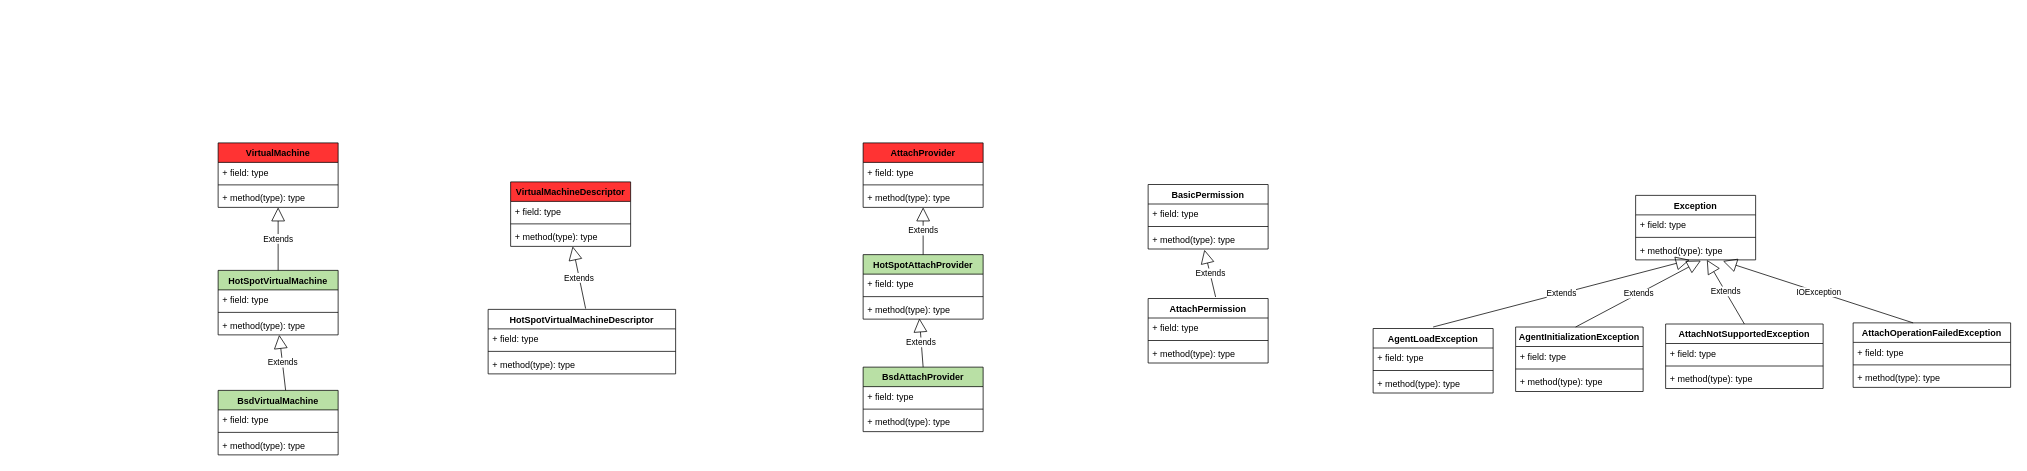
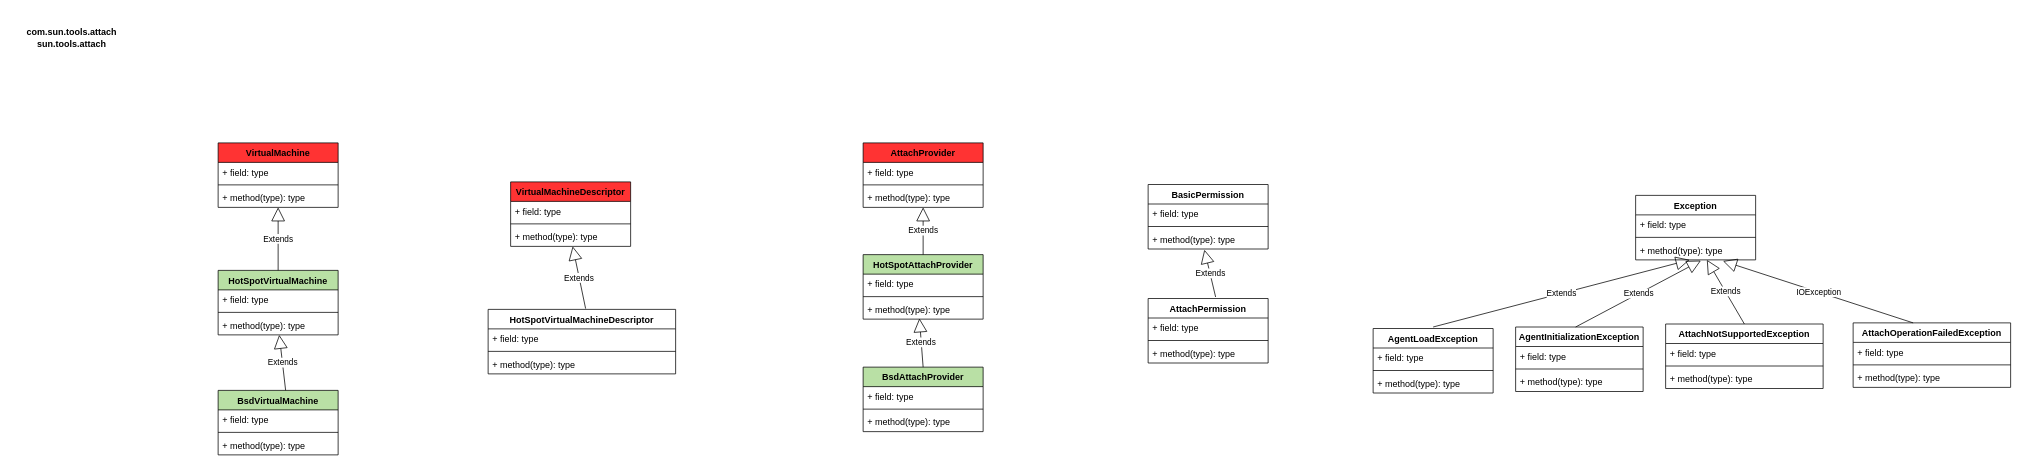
+ <mxCell id="67" value="&lt;b&gt;com.sun.tools.attach&lt;br&gt;sun.tools.attach&lt;/b&gt;" style="text;html=1;strokeColor=none;fillColor=none;align=center;verticalAlign=middle;whiteSpace=wrap;rounded=0;" parent="1" vertex="1"><mxGeometry x="20" y="20" width="150" height="60" as="geometry" /></mxCell>
